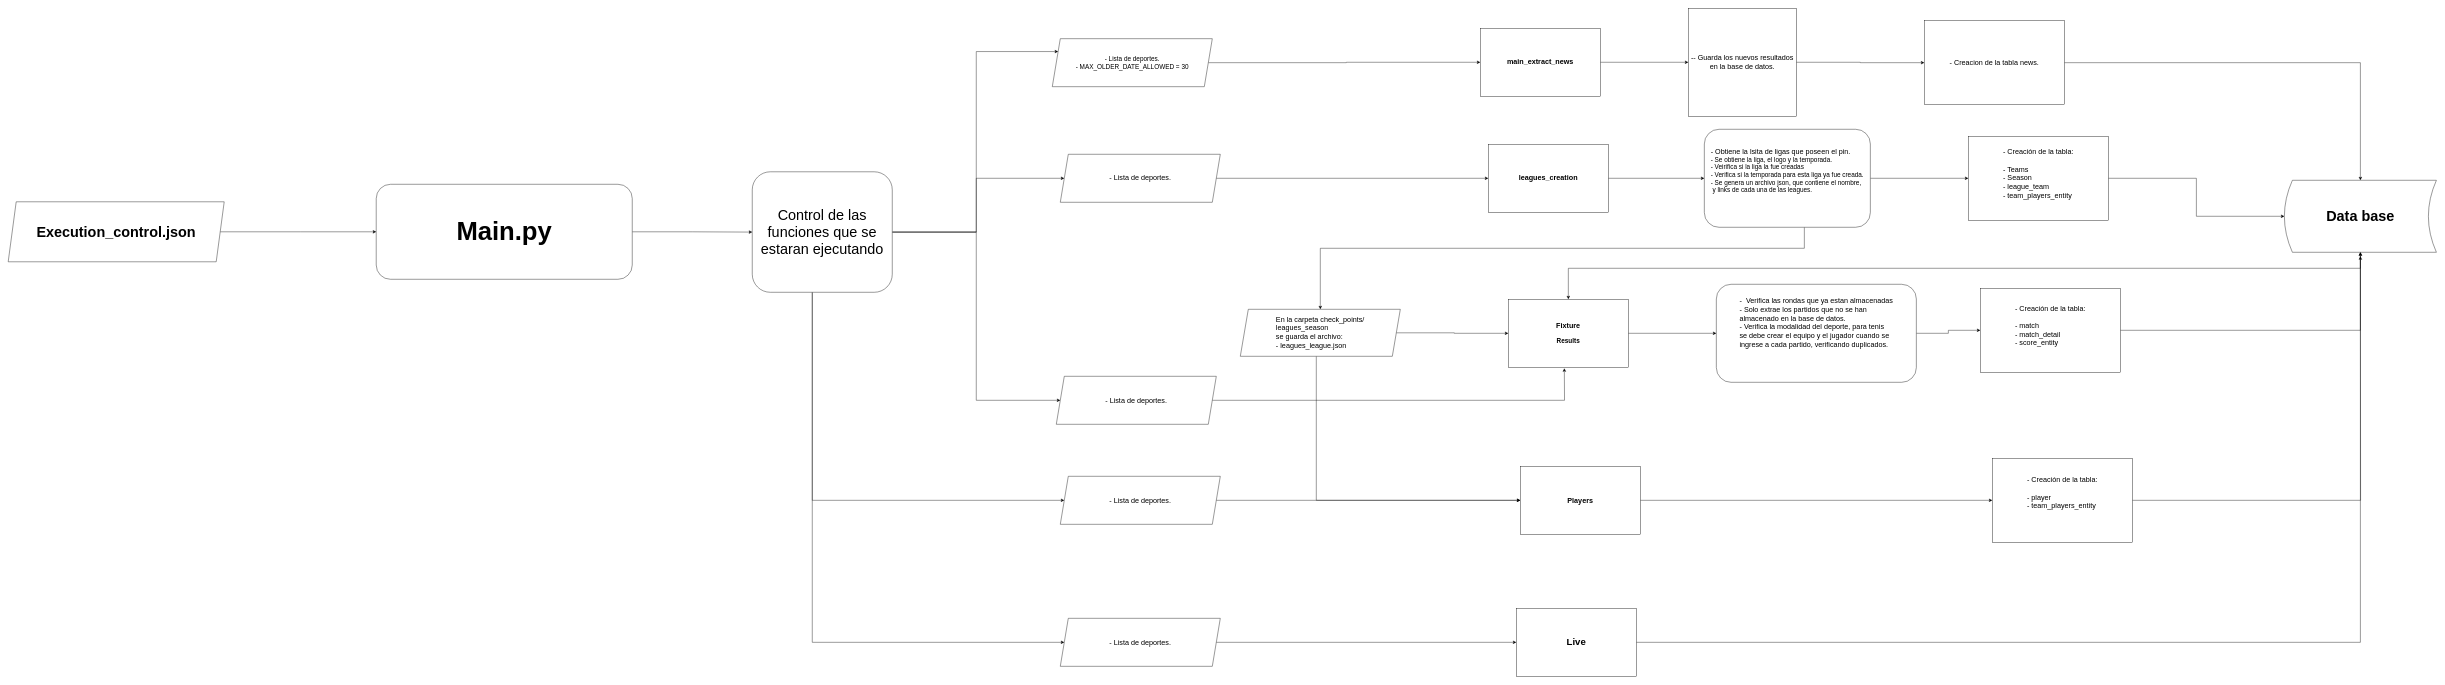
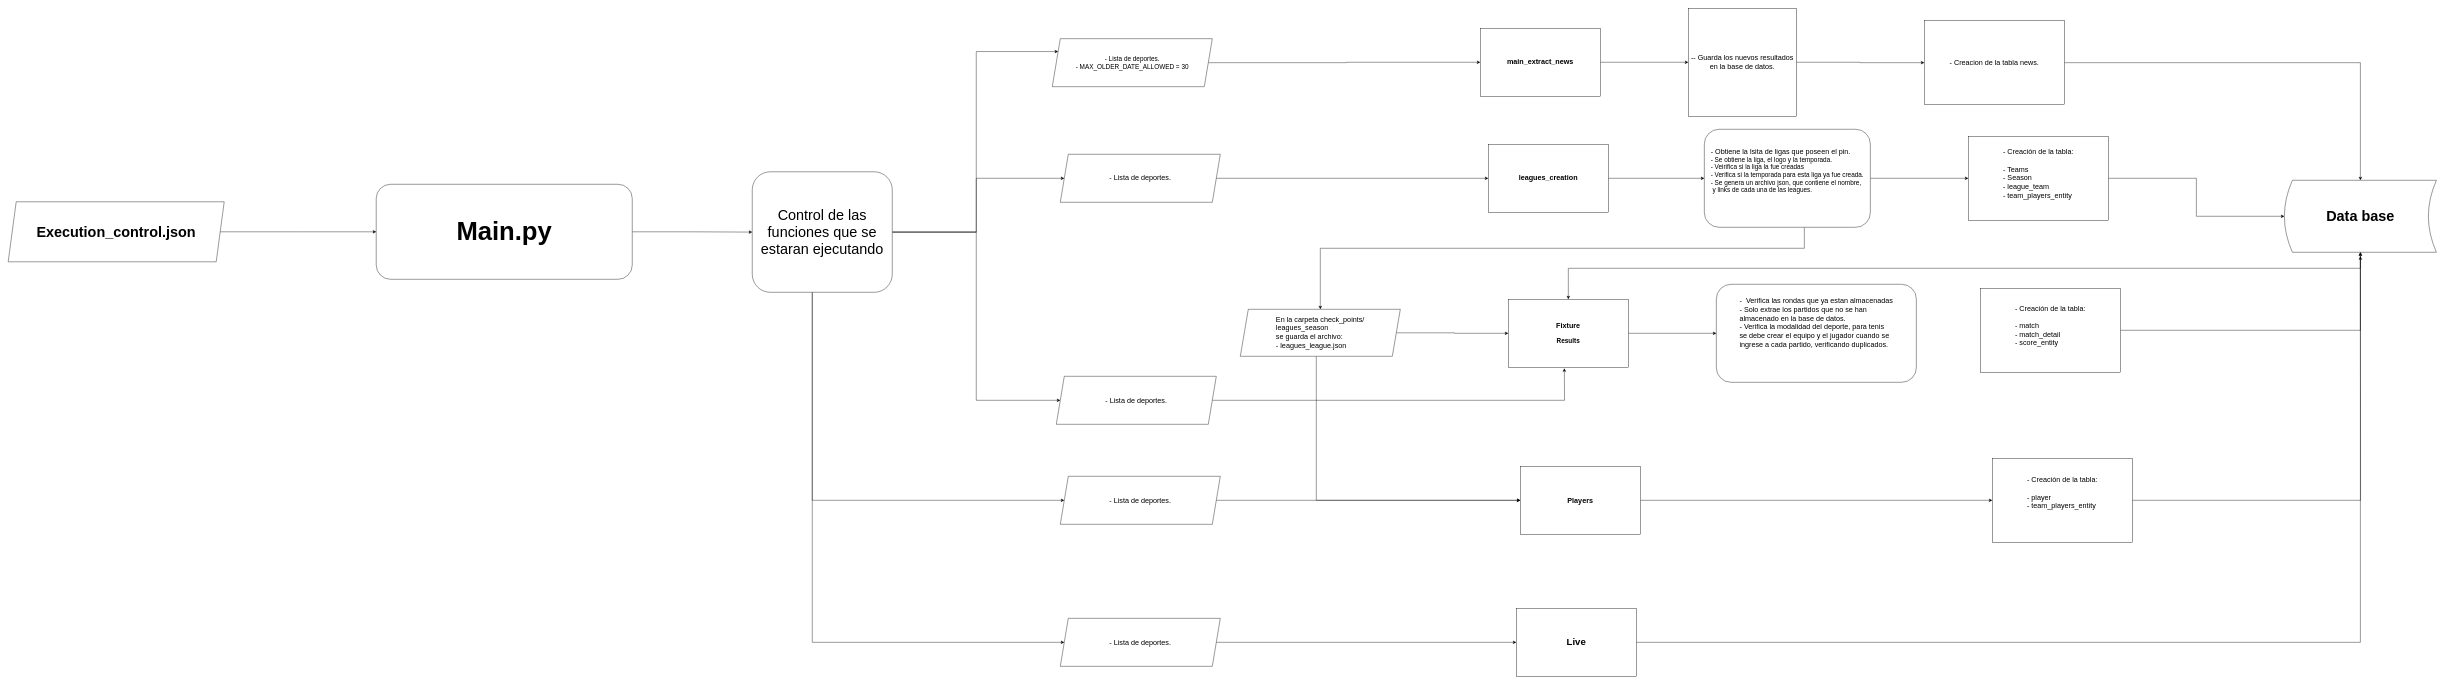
- <mxCell id="26" style="edgeStyle=orthogonalEdgeStyle;rounded=0;orthogonalLoop=1;jettySize=auto;html=1;" edge="1" parent="1" source="27" target="29"><mxGeometry relative="1" as="geometry" /></mxCell>
